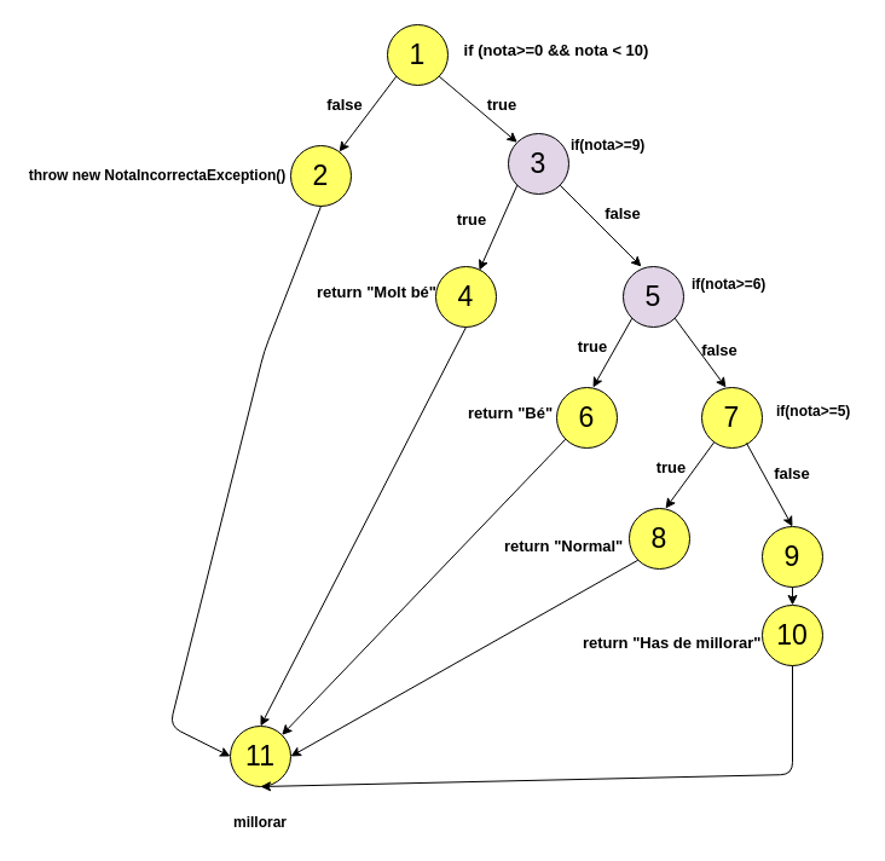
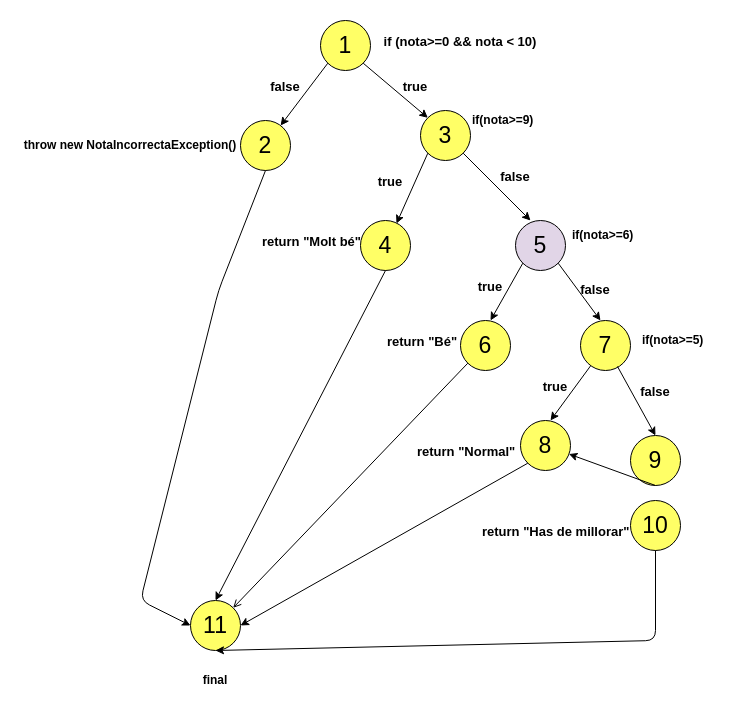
- <mxCell id="8" value="3" style="ellipse;whiteSpace=wrap;html=1;aspect=fixed;fontSize=23;labelBackgroundColor=none;fillColor=#e1d5e7;" vertex="1" parent="1"><mxGeometry x="420" y="110" width="50" height="50" as="geometry" /></mxCell>
+ <mxCell id="8" value="3" style="ellipse;whiteSpace=wrap;html=1;aspect=fixed;fontSize=23;labelBackgroundColor=none;fillColor=#FFFF66;" vertex="1" parent="1"><mxGeometry x="420" y="110" width="50" height="50" as="geometry" /></mxCell>
- <mxCell id="42" value="" style="endArrow=classic;html=1;fontSize=12;exitX=0.5;exitY=1;exitDx=0;exitDy=0;entryX=0.5;entryY=0;entryDx=0;entryDy=0;" edge="1" parent="1" source="37" target="41"><mxGeometry width="50" height="50" relative="1" as="geometry"><mxPoint x="600.216" y="375.16" as="sourcePoint" /><mxPoint x="560" y="430" as="targetPoint" /></mxGeometry></mxCell>
+ <mxCell id="42" value="" style="endArrow=classic;html=1;fontSize=12;exitX=0.5;exitY=1;exitDx=0;exitDy=0;" edge="1" parent="1" source="37" target="34"><mxGeometry width="50" height="50" relative="1" as="geometry"><mxPoint x="600.216" y="375.16" as="sourcePoint" /><mxPoint x="560" y="430" as="targetPoint" /></mxGeometry></mxCell>
- <mxCell id="31" value="" style="endArrow=classic;html=1;fontSize=12;entryX=1;entryY=0;entryDx=0;entryDy=0;exitX=0;exitY=1;exitDx=0;exitDy=0;" edge="1" parent="1" source="28" target="4"><mxGeometry width="50" height="50" relative="1" as="geometry"><mxPoint x="460" y="370" as="sourcePoint" /><mxPoint x="70" y="620" as="targetPoint" /></mxGeometry></mxCell>
+ <mxCell id="31" value="" style="endArrow=open;html=1;fontSize=12;entryX=1;entryY=0;entryDx=0;entryDy=0;exitX=0;exitY=1;exitDx=0;exitDy=0;" edge="1" parent="1" source="28" target="4"><mxGeometry width="50" height="50" relative="1" as="geometry"><mxPoint x="460" y="370" as="sourcePoint" /><mxPoint x="70" y="620" as="targetPoint" /></mxGeometry></mxCell>
- <mxCell id="15" value="&lt;b&gt;millorar&lt;/b&gt;" style="text;html=1;strokeColor=none;fillColor=none;align=center;verticalAlign=middle;whiteSpace=wrap;rounded=0;labelBackgroundColor=none;fontSize=12;" vertex="1" parent="1"><mxGeometry x="180" y="670" width="70" height="20" as="geometry" /></mxCell>
+ <mxCell id="15" value="&lt;b&gt;final&lt;/b&gt;" style="text;html=1;strokeColor=none;fillColor=none;align=center;verticalAlign=middle;whiteSpace=wrap;rounded=0;labelBackgroundColor=none;fontSize=12;" vertex="1" parent="1"><mxGeometry x="180" y="670" width="70" height="20" as="geometry" /></mxCell>
